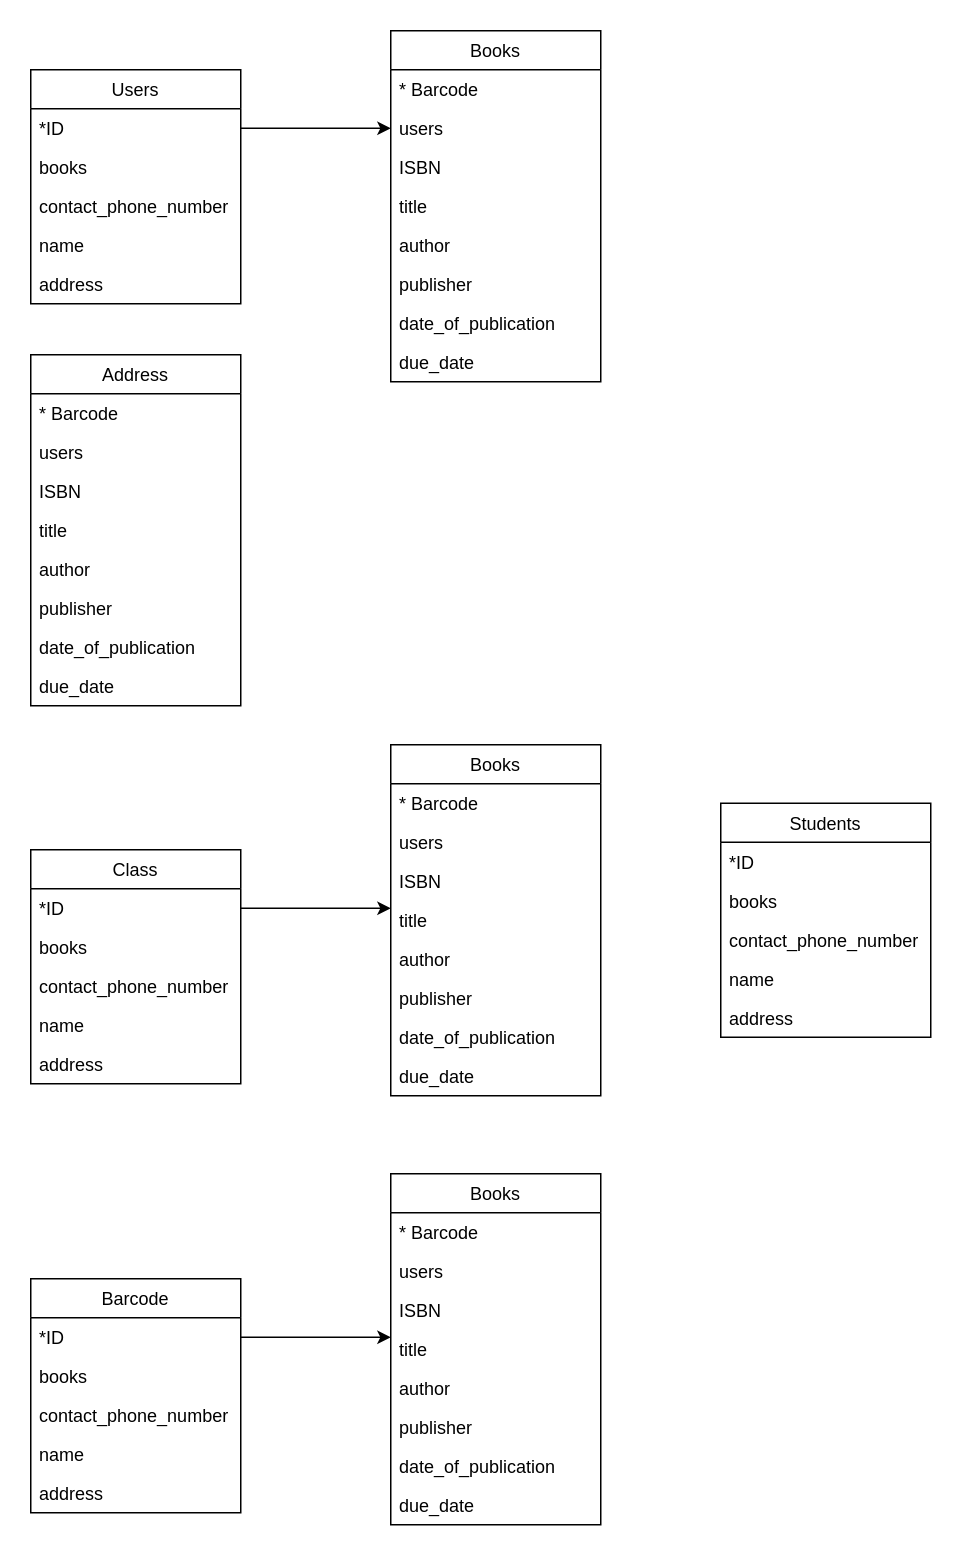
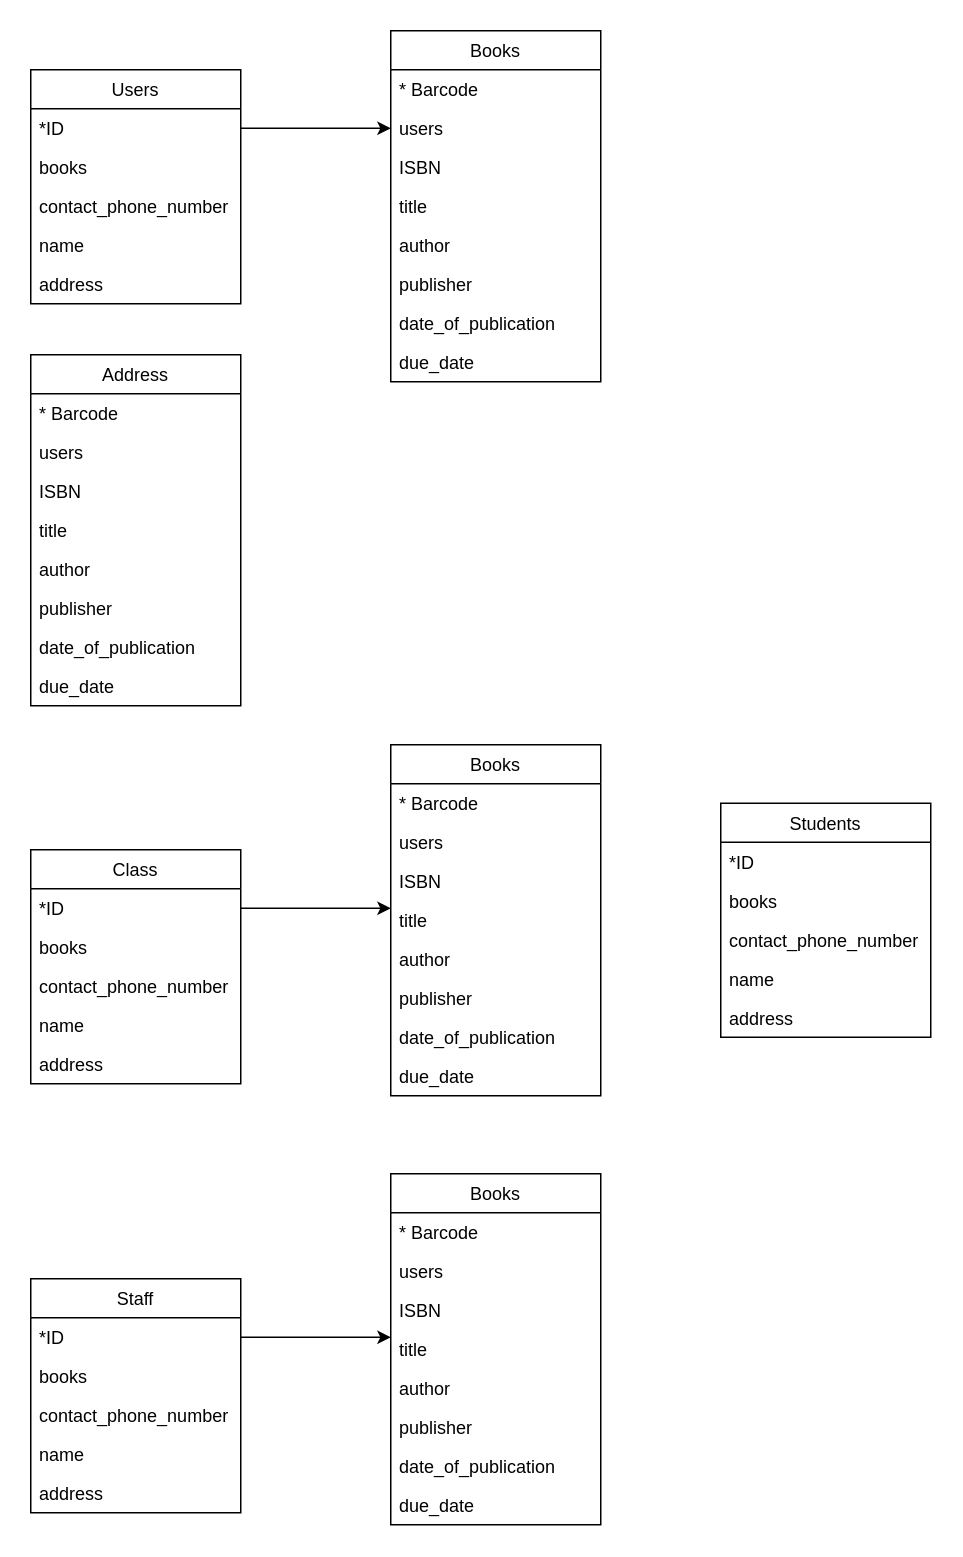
- <mxCell id="49" value="Barcode" style="swimlane;fontStyle=0;childLayout=stackLayout;horizontal=1;startSize=26;fillColor=none;horizontalStack=0;resizeParent=1;resizeParentMax=0;resizeLast=0;collapsible=1;marginBottom=0;" vertex="1" parent="1"><mxGeometry x="20" y="852" width="140" height="156" as="geometry" /></mxCell>
+ <mxCell id="49" value="Staff" style="swimlane;fontStyle=0;childLayout=stackLayout;horizontal=1;startSize=26;fillColor=none;horizontalStack=0;resizeParent=1;resizeParentMax=0;resizeLast=0;collapsible=1;marginBottom=0;" vertex="1" parent="1"><mxGeometry x="20" y="852" width="140" height="156" as="geometry" /></mxCell>
